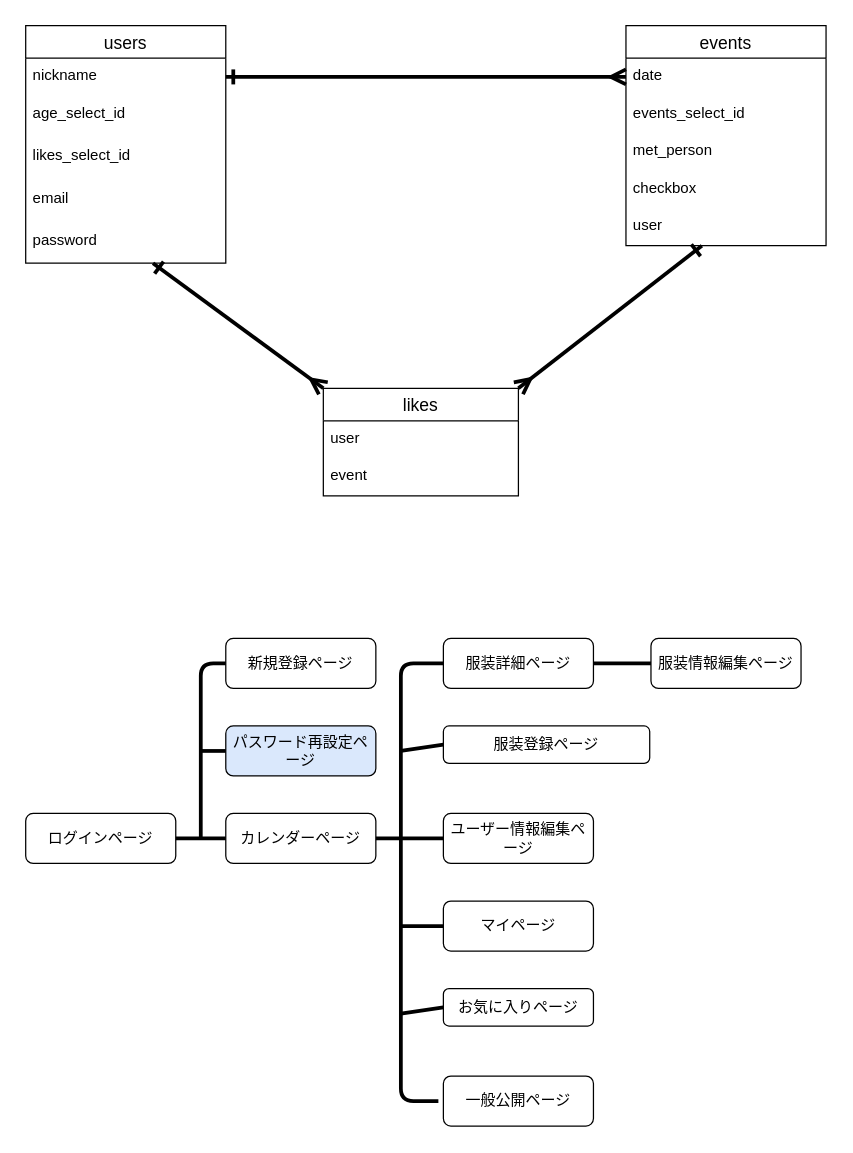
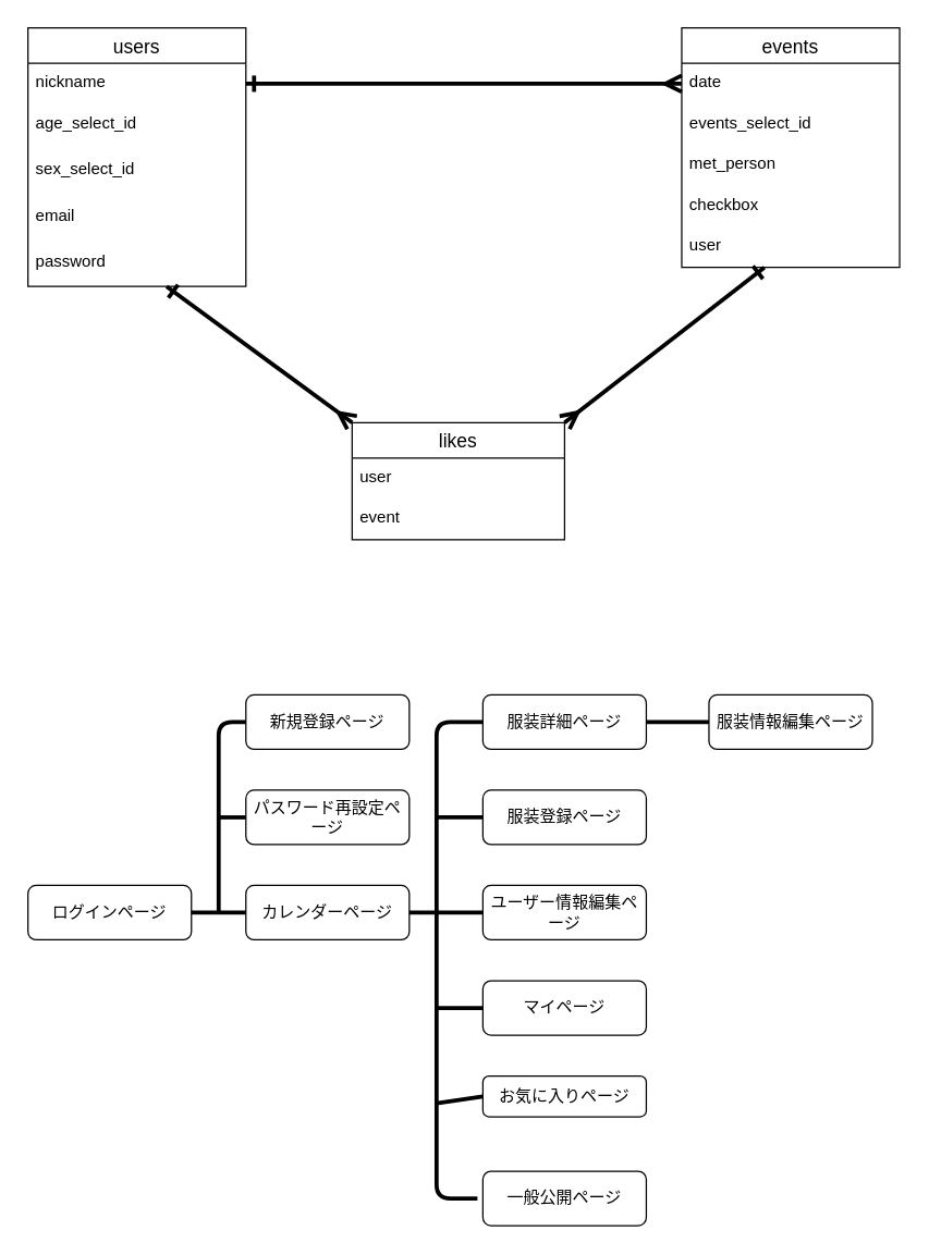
- <mxCell id="5" value="likes_select_id" style="text;strokeColor=none;fillColor=none;spacingLeft=4;spacingRight=4;overflow=hidden;rotatable=0;points=[[0,0.5],[1,0.5]];portConstraint=eastwest;fontSize=12;" vertex="1" parent="2"><mxGeometry y="90" width="160" height="34" as="geometry" /></mxCell>
+ <mxCell id="5" value="sex_select_id" style="text;strokeColor=none;fillColor=none;spacingLeft=4;spacingRight=4;overflow=hidden;rotatable=0;points=[[0,0.5],[1,0.5]];portConstraint=eastwest;fontSize=12;" vertex="1" parent="2"><mxGeometry y="90" width="160" height="34" as="geometry" /></mxCell>
- <mxCell id="25" value="服装登録ページ" style="rounded=1;whiteSpace=wrap;html=1;" vertex="1" parent="1"><mxGeometry x="354" y="580" width="165" height="30" as="geometry" /></mxCell>
+ <mxCell id="25" value="服装登録ページ" style="rounded=1;whiteSpace=wrap;html=1;" vertex="1" parent="1"><mxGeometry x="354" y="580" width="120" height="40" as="geometry" /></mxCell>
- <mxCell id="23" value="パスワード再設定ページ" style="rounded=1;whiteSpace=wrap;html=1;fillColor=#dae8fc;" vertex="1" parent="1"><mxGeometry x="180" y="580" width="120" height="40" as="geometry" /></mxCell>
+ <mxCell id="23" value="パスワード再設定ページ" style="rounded=1;whiteSpace=wrap;html=1;" vertex="1" parent="1"><mxGeometry x="180" y="580" width="120" height="40" as="geometry" /></mxCell>
